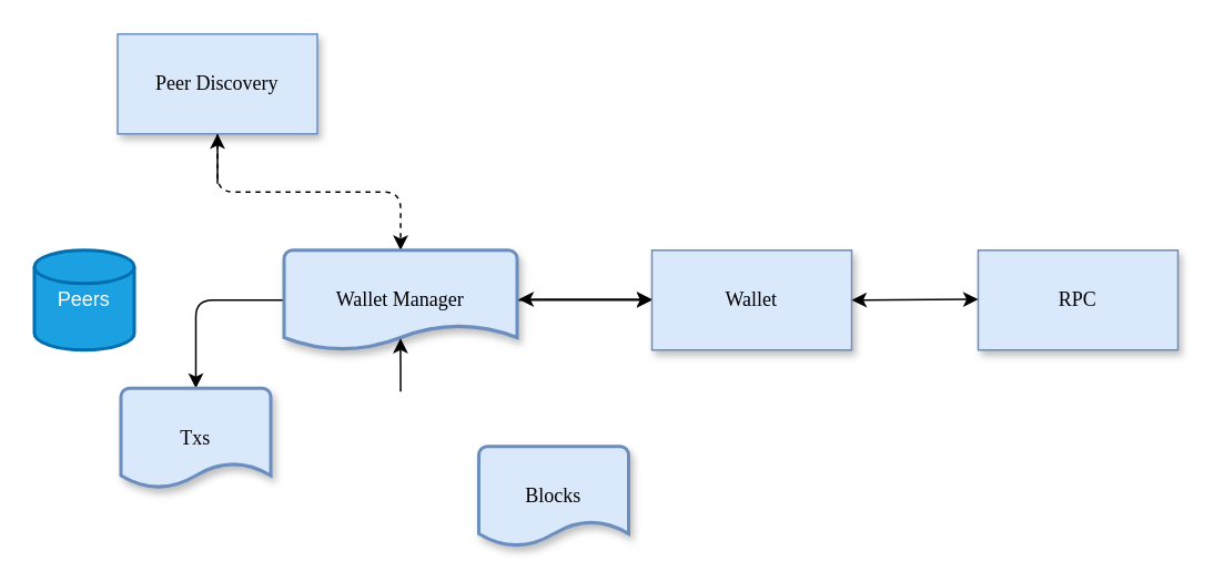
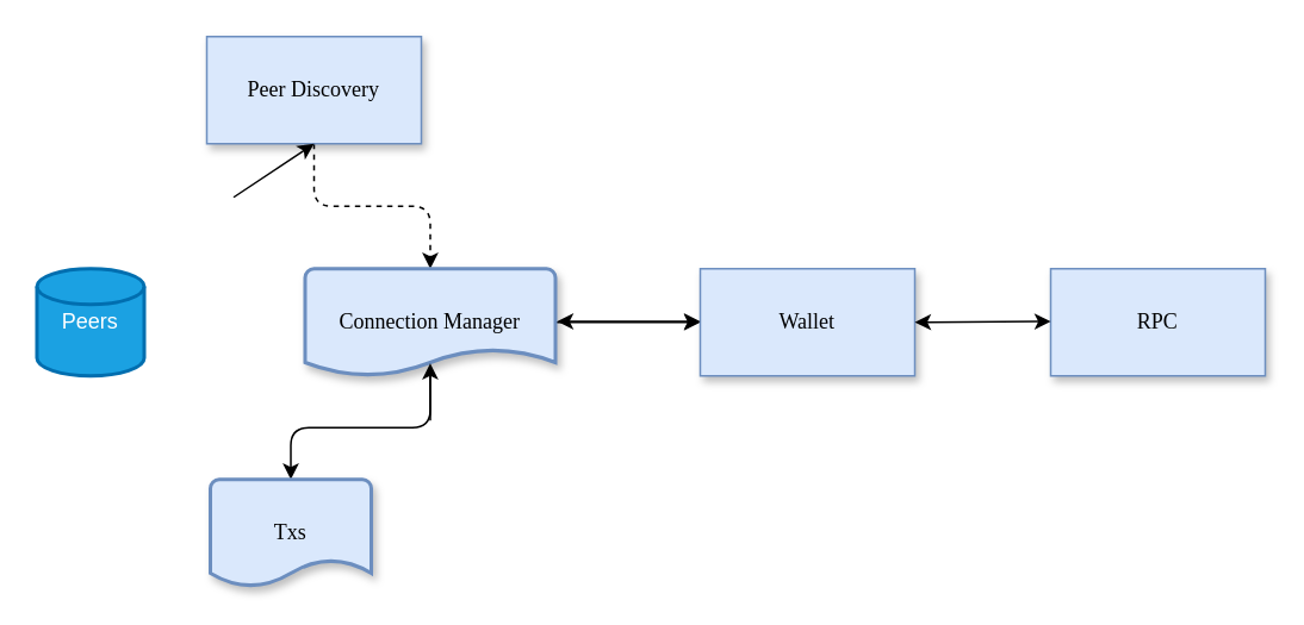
- <mxCell id="3" value="Peer Discovery" style="rounded=0;whiteSpace=wrap;html=1;shadow=1;fillColor=#dae8fc;strokeColor=#6c8ebf;fontFamily=Tahoma;" vertex="1" parent="1"><mxGeometry x="70" y="20" width="120" height="60" as="geometry" /></mxCell>
+ <mxCell id="3" value="Peer Discovery" style="rounded=0;whiteSpace=wrap;html=1;shadow=1;fillColor=#dae8fc;strokeColor=#6c8ebf;fontFamily=Tahoma;" vertex="1" parent="1"><mxGeometry x="115" y="20" width="120" height="60" as="geometry" /></mxCell>
- <mxCell id="6" value="Wallet Manager" style="strokeWidth=2;html=1;shape=mxgraph.flowchart.document2;whiteSpace=wrap;size=0.25;shadow=1;fillColor=#dae8fc;strokeColor=#6c8ebf;fontFamily=Tahoma;" vertex="1" parent="1"><mxGeometry x="170" y="150" width="140" height="60" as="geometry" /></mxCell>
+ <mxCell id="6" value="Connection Manager" style="strokeWidth=2;html=1;shape=mxgraph.flowchart.document2;whiteSpace=wrap;size=0.25;shadow=1;fillColor=#dae8fc;strokeColor=#6c8ebf;fontFamily=Tahoma;" vertex="1" parent="1"><mxGeometry x="170" y="150" width="140" height="60" as="geometry" /></mxCell>
- <mxCell id="13" value="Txs" style="strokeWidth=2;html=1;shape=mxgraph.flowchart.document2;whiteSpace=wrap;size=0.25;shadow=1;fillColor=#dae8fc;strokeColor=#6c8ebf;fontFamily=Tahoma;" vertex="1" parent="1"><mxGeometry x="72" y="233" width="90" height="60" as="geometry" /></mxCell>
+ <mxCell id="13" value="Txs" style="strokeWidth=2;html=1;shape=mxgraph.flowchart.document2;whiteSpace=wrap;size=0.25;shadow=1;fillColor=#dae8fc;strokeColor=#6c8ebf;fontFamily=Tahoma;" vertex="1" parent="1"><mxGeometry x="117" y="268" width="90" height="60" as="geometry" /></mxCell>
- <mxCell id="14" value="Blocks" style="strokeWidth=2;html=1;shape=mxgraph.flowchart.document2;whiteSpace=wrap;size=0.25;shadow=1;fillColor=#dae8fc;strokeColor=#6c8ebf;fontFamily=Tahoma;" vertex="1" parent="1"><mxGeometry x="287" y="268" width="90" height="60" as="geometry" /></mxCell>
